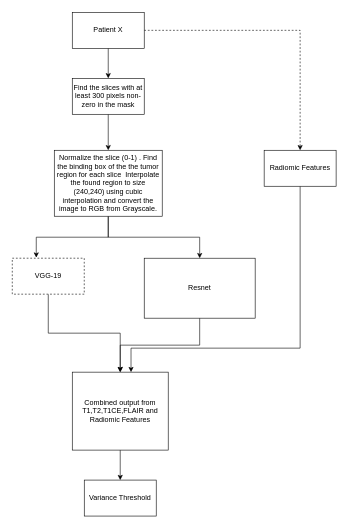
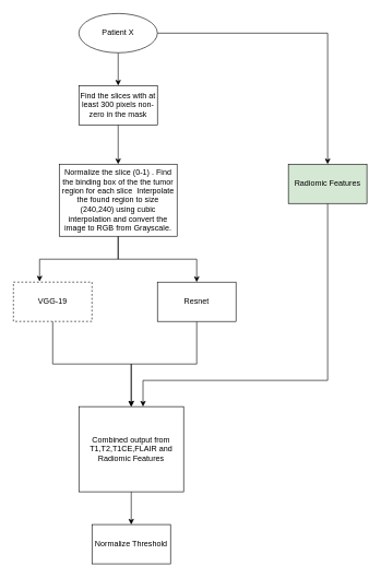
- <mxCell id="4" value="Patient X" style="rounded=0;whiteSpace=wrap;html=1;" vertex="1" parent="1"><mxGeometry x="120" y="20" width="120" height="60" as="geometry" /></mxCell>
+ <mxCell id="4" value="Patient X" style="ellipse;whiteSpace=wrap;html=1;" vertex="1" parent="1"><mxGeometry x="120" y="20" width="120" height="60" as="geometry" /></mxCell>
- <mxCell id="3" style="edgeStyle=orthogonalEdgeStyle;rounded=0;orthogonalLoop=1;jettySize=auto;html=1;dashed=1;" edge="1" parent="1" source="4" target="15"><mxGeometry relative="1" as="geometry" /></mxCell>
+ <mxCell id="3" style="edgeStyle=orthogonalEdgeStyle;rounded=0;orthogonalLoop=1;jettySize=auto;html=1;" edge="1" parent="1" source="4" target="15"><mxGeometry relative="1" as="geometry" /></mxCell>
- <mxCell id="15" value="Radiomic Features" style="rounded=0;whiteSpace=wrap;html=1;" vertex="1" parent="1"><mxGeometry x="440" y="250" width="120" height="60" as="geometry" /></mxCell>
+ <mxCell id="15" value="Radiomic Features" style="rounded=0;whiteSpace=wrap;html=1;fillColor=#d5e8d4;" vertex="1" parent="1"><mxGeometry x="440" y="250" width="120" height="60" as="geometry" /></mxCell>
- <mxCell id="13" value="Resnet" style="rounded=0;whiteSpace=wrap;html=1;" vertex="1" parent="1"><mxGeometry x="240" y="430" width="185" height="100" as="geometry" /></mxCell>
+ <mxCell id="13" value="Resnet" style="rounded=0;whiteSpace=wrap;html=1;" vertex="1" parent="1"><mxGeometry x="240" y="430" width="120" height="60" as="geometry" /></mxCell>
- <mxCell id="18" value="Variance Threshold" style="rounded=0;whiteSpace=wrap;html=1;" vertex="1" parent="1"><mxGeometry x="140" y="800" width="120" height="60" as="geometry" /></mxCell>
+ <mxCell id="18" value="Normalize Threshold" style="rounded=0;whiteSpace=wrap;html=1;" vertex="1" parent="1"><mxGeometry x="140" y="800" width="120" height="60" as="geometry" /></mxCell>
